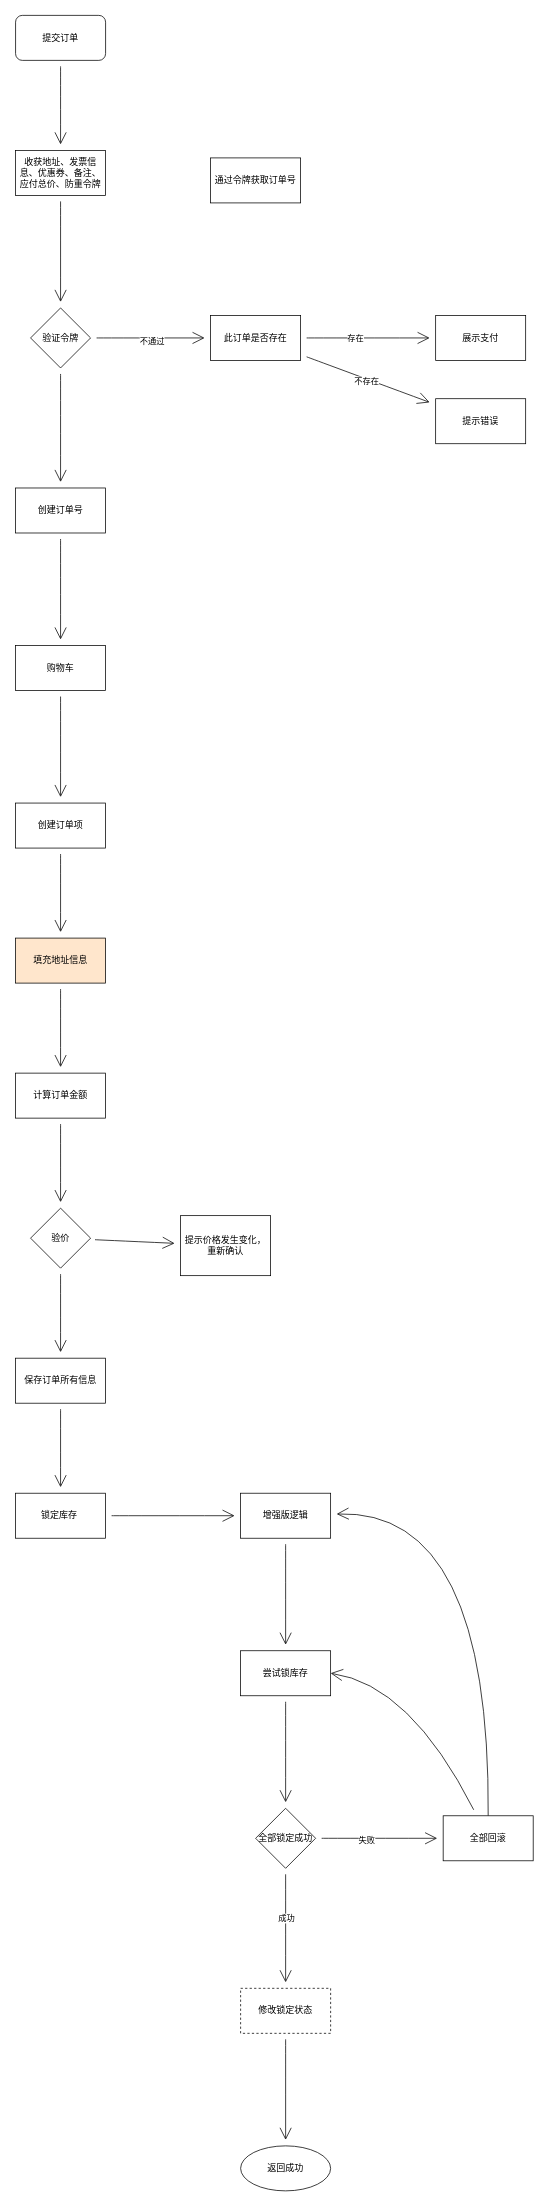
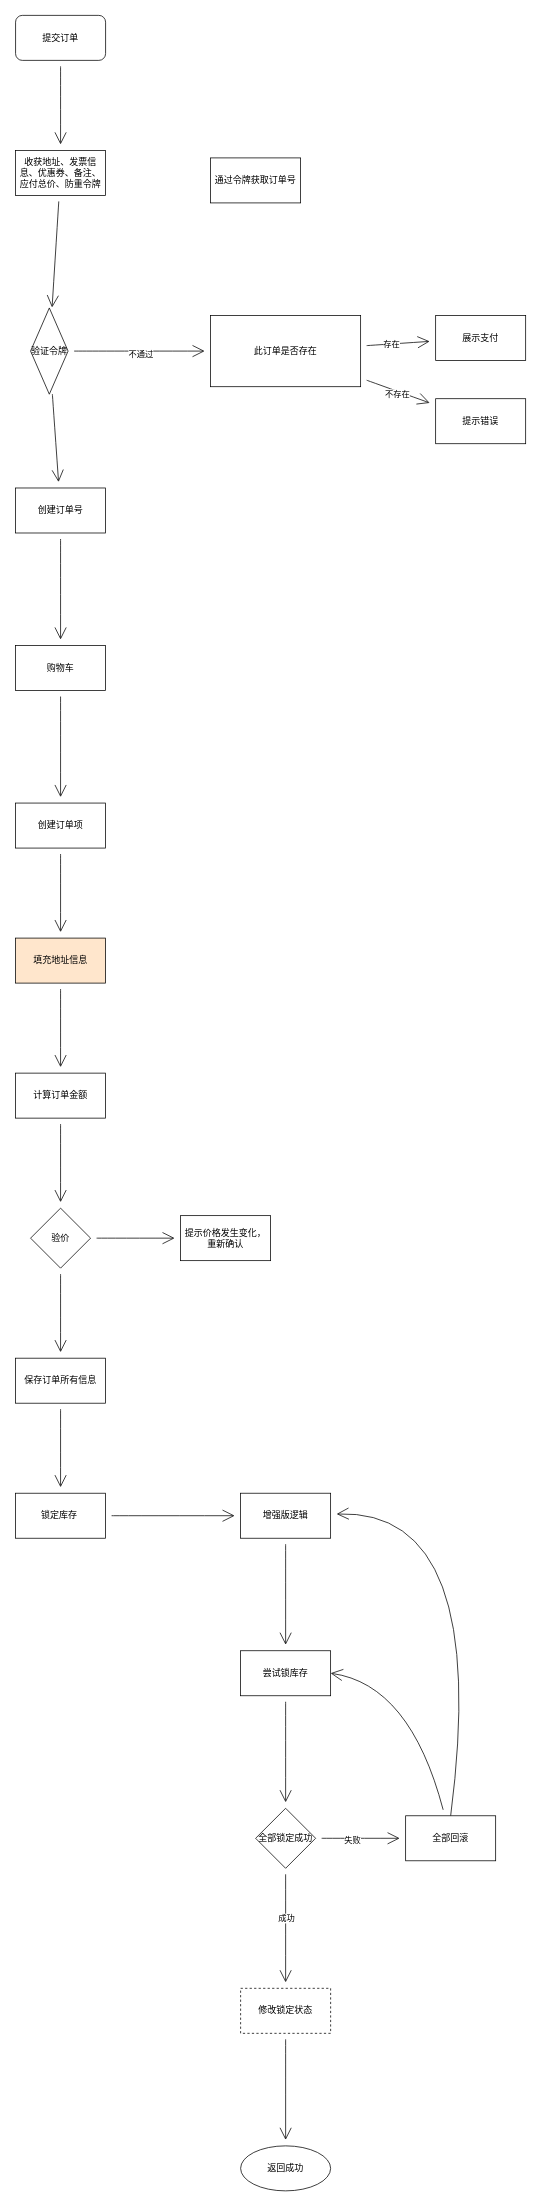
- <mxCell id="9" value="验证令牌" style="rhombus;whiteSpace=wrap;html=1;hachureGap=4;" vertex="1" parent="1"><mxGeometry x="40" y="410" width="80" height="80" as="geometry" /></mxCell>
+ <mxCell id="9" value="验证令牌" style="rhombus;whiteSpace=wrap;html=1;hachureGap=4;" vertex="1" parent="1"><mxGeometry x="40" y="410" width="50" height="115" as="geometry" /></mxCell>
- <mxCell id="14" value="此订单是否存在" style="whiteSpace=wrap;html=1;hachureGap=4;" vertex="1" parent="1"><mxGeometry x="280" y="420" width="120" height="60" as="geometry" /></mxCell>
+ <mxCell id="14" value="此订单是否存在" style="whiteSpace=wrap;html=1;hachureGap=4;" vertex="1" parent="1"><mxGeometry x="280" y="420" width="200" height="95" as="geometry" /></mxCell>
- <mxCell id="31" value="提示价格发生变化，重新确认" style="whiteSpace=wrap;html=1;hachureGap=4;" vertex="1" parent="1"><mxGeometry x="240" y="1620" width="120" height="80" as="geometry" /></mxCell>
+ <mxCell id="31" value="提示价格发生变化，重新确认" style="whiteSpace=wrap;html=1;hachureGap=4;" vertex="1" parent="1"><mxGeometry x="240" y="1620" width="120" height="60" as="geometry" /></mxCell>
- <mxCell id="50" value="全部回滚" style="whiteSpace=wrap;html=1;hachureGap=4;" vertex="1" parent="1"><mxGeometry x="590" y="2420" width="120" height="60" as="geometry" /></mxCell>
+ <mxCell id="50" value="全部回滚" style="whiteSpace=wrap;html=1;hachureGap=4;" vertex="1" parent="1"><mxGeometry x="540" y="2420" width="120" height="60" as="geometry" /></mxCell>
